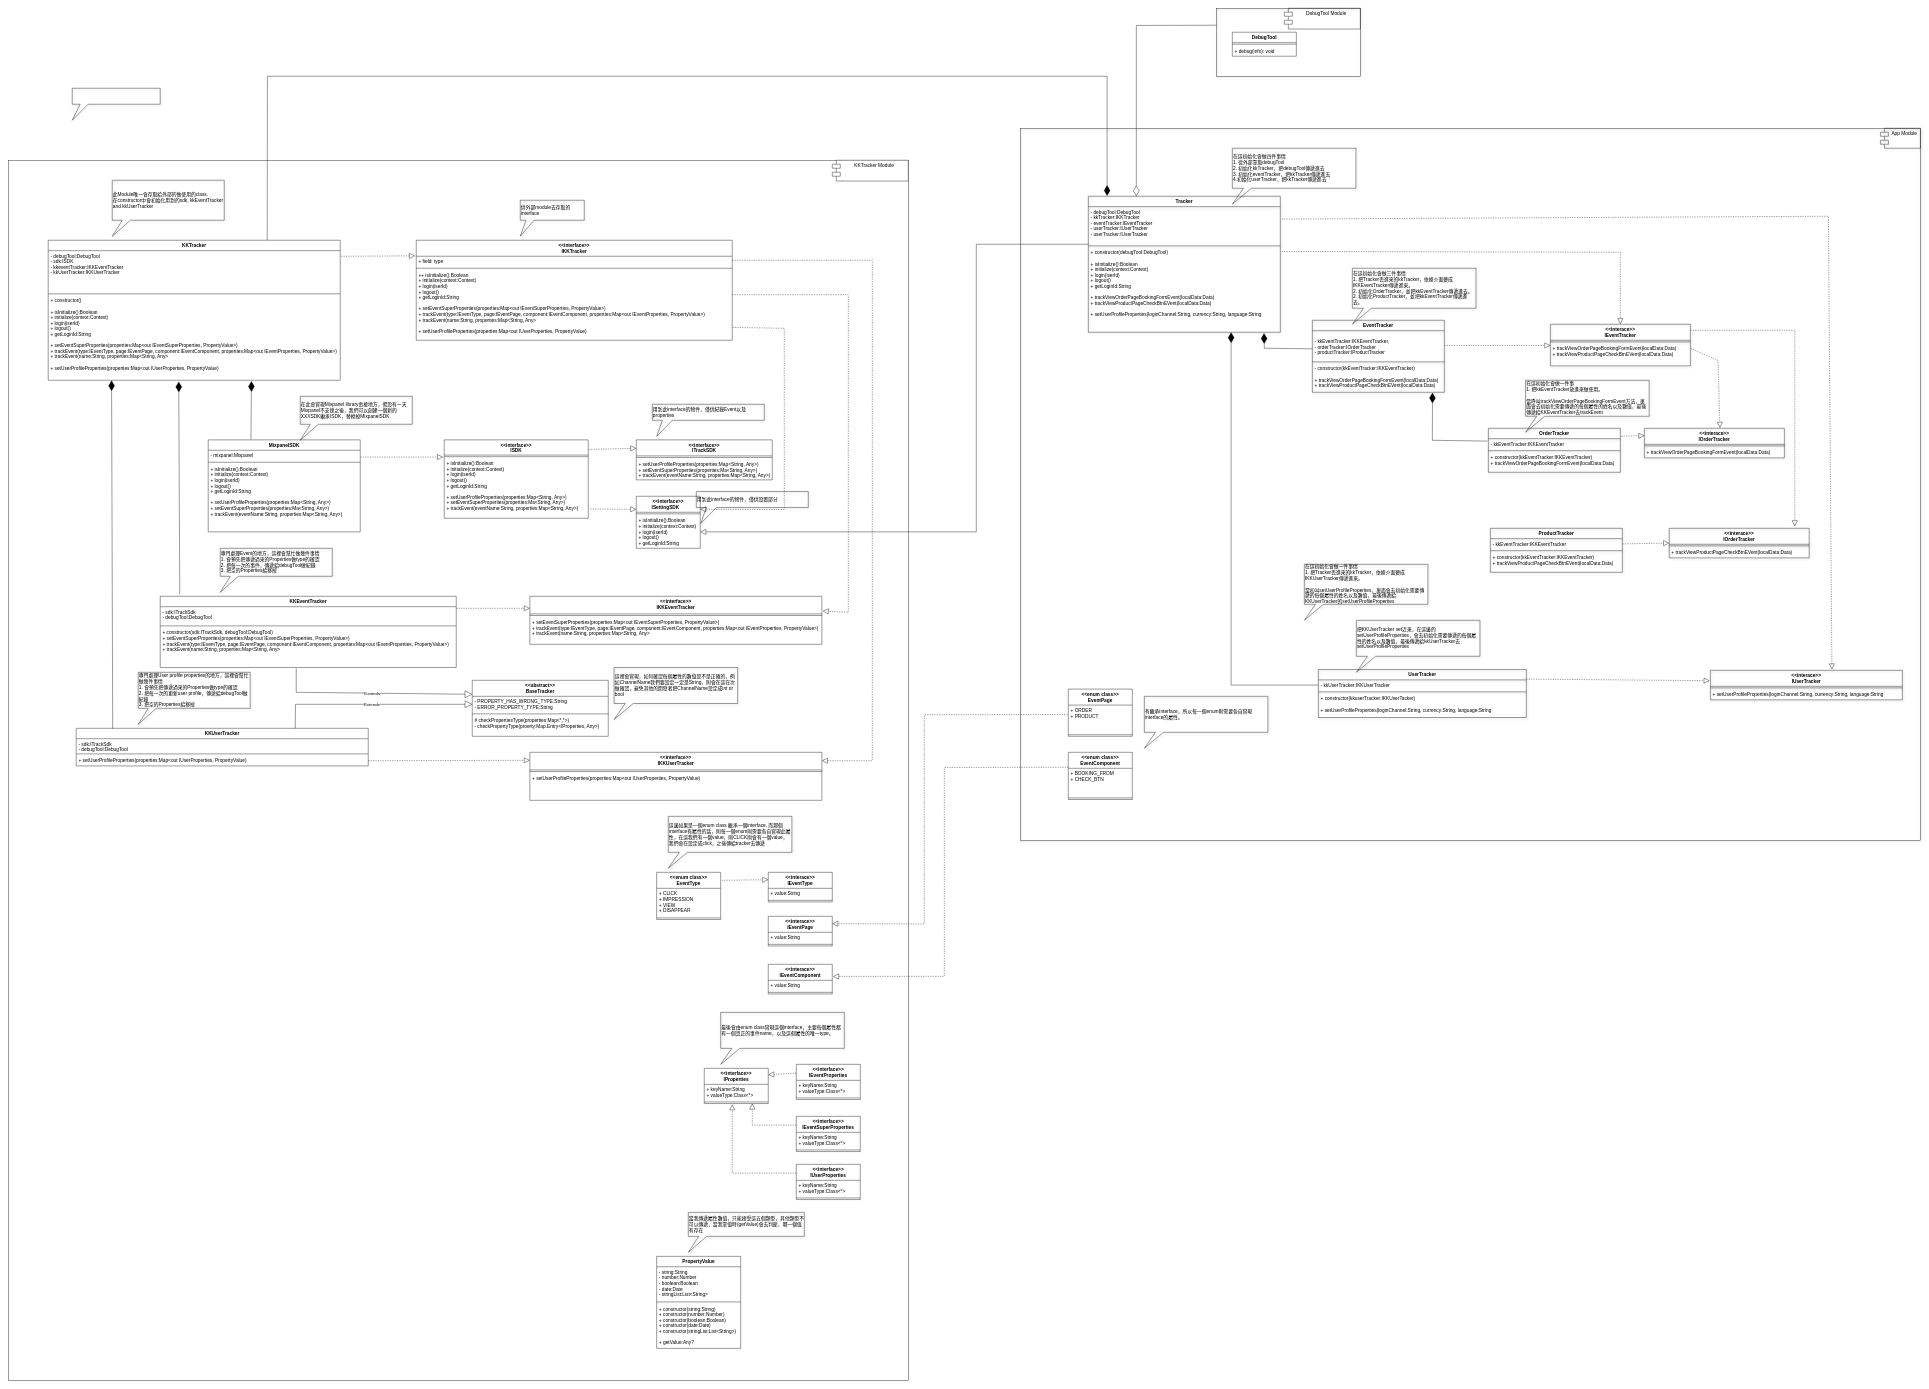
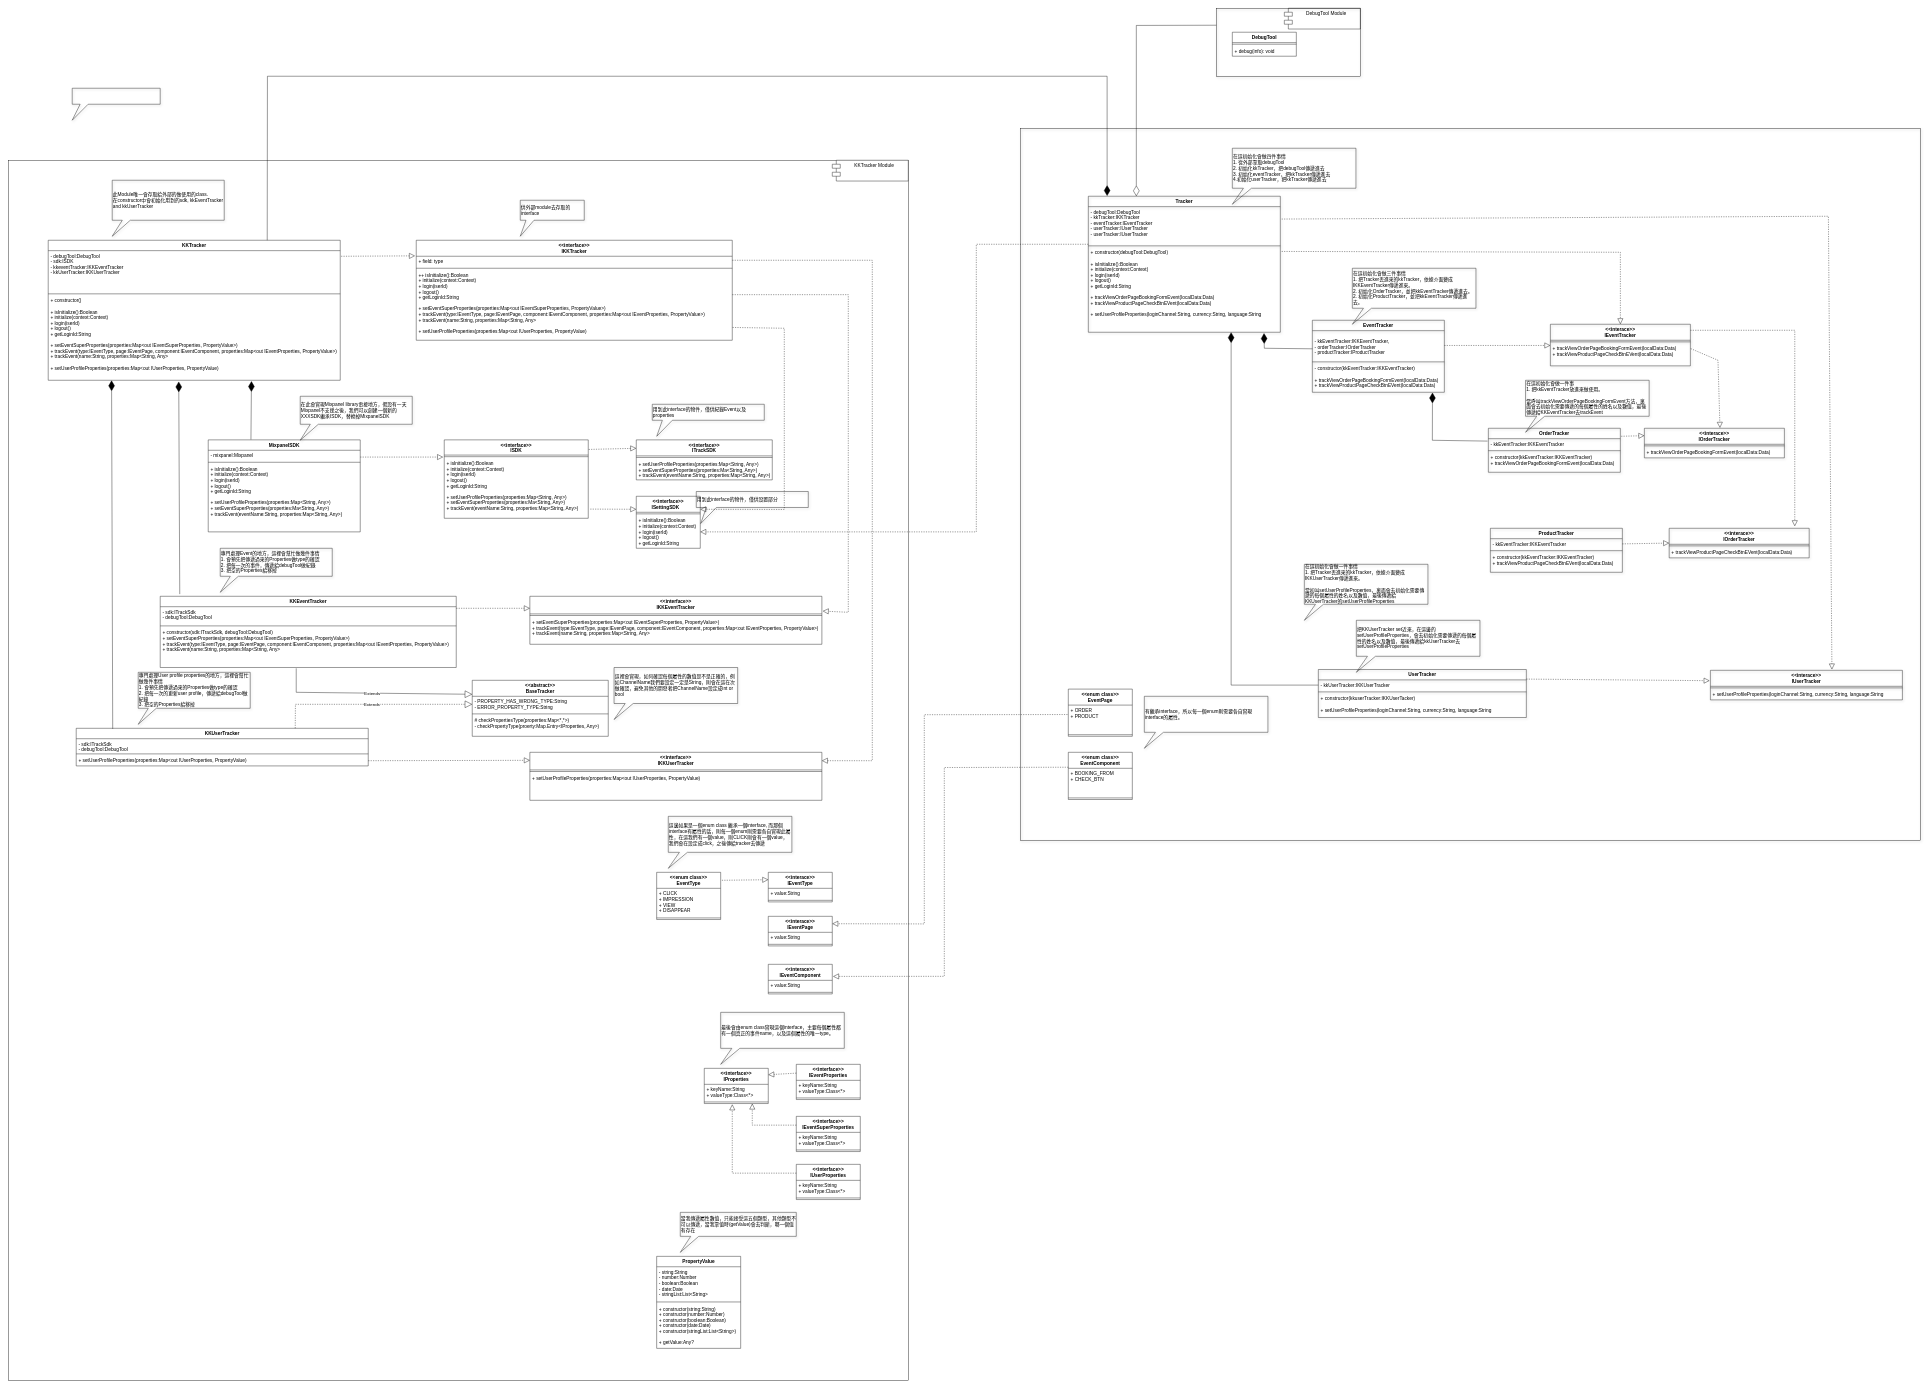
- <mxCell id="133" value="App Module" style="shape=module;align=left;spacingLeft=20;align=center;verticalAlign=top;shadow=1;fillColor=none;" vertex="1" parent="1"><mxGeometry x="4700" y="320" width="100" height="50" as="geometry" /></mxCell>
- <mxCell id="130" value="" style="endArrow=block;dashed=0;endFill=0;endSize=12;html=1;rounded=0;entryX=1;entryY=0.5;entryDx=0;entryDy=0;exitX=0;exitY=1;exitDx=0;exitDy=0;exitPerimeter=0;" edge="1" parent="1" source="92" target="12"><mxGeometry width="160" relative="1" as="geometry"><mxPoint x="2570" y="620" as="sourcePoint" /><mxPoint x="2390" y="1160" as="targetPoint" /><Array as="points"><mxPoint x="2440" y="610" /><mxPoint x="2440" y="1329" /></Array></mxGeometry></mxCell>
+ <mxCell id="130" value="" style="endArrow=block;dashed=1;endFill=0;endSize=12;html=1;rounded=0;entryX=1;entryY=0.5;entryDx=0;entryDy=0;exitX=0;exitY=1;exitDx=0;exitDy=0;exitPerimeter=0;" edge="1" parent="1" source="92" target="12"><mxGeometry width="160" relative="1" as="geometry"><mxPoint x="2570" y="620" as="sourcePoint" /><mxPoint x="2390" y="1160" as="targetPoint" /><Array as="points"><mxPoint x="2440" y="610" /><mxPoint x="2440" y="1329" /></Array></mxGeometry></mxCell>
- <mxCell id="42" value="Extends" style="endArrow=block;endSize=16;endFill=0;html=1;rounded=0;entryX=0;entryY=0.5;entryDx=0;entryDy=0;exitX=0.75;exitY=0;exitDx=0;exitDy=0;" edge="1" parent="1" source="33" target="39"><mxGeometry width="160" relative="1" as="geometry"><mxPoint x="2000" y="2079.01" as="sourcePoint" /><mxPoint x="2217.96" y="2100.99" as="targetPoint" /><Array as="points"><mxPoint x="738" y="1760" /></Array></mxGeometry></mxCell>
+ <mxCell id="42" value="Extends" style="endArrow=block;endSize=16;endFill=0;html=1;rounded=0;entryX=0;entryY=0.5;entryDx=0;entryDy=0;exitX=0.75;exitY=0;exitDx=0;exitDy=0;dashed=1;" edge="1" parent="1" source="33" target="39"><mxGeometry width="160" relative="1" as="geometry"><mxPoint x="2000" y="2079.01" as="sourcePoint" /><mxPoint x="2217.96" y="2100.99" as="targetPoint" /><Array as="points"><mxPoint x="738" y="1760" /></Array></mxGeometry></mxCell>
- <mxCell id="161" value="當我傳遞屬性數值，只能接受這五個類型，其他類型不可以傳遞，當我拿值時(getValue)會去判斷，哪一個值有存在" style="shape=callout;whiteSpace=wrap;html=1;perimeter=calloutPerimeter;shadow=1;fillColor=none;size=40;position=0.09;position2=0;align=left;" vertex="1" parent="1"><mxGeometry x="1720" y="3030" width="290" height="100" as="geometry" /></mxCell>
+ <mxCell id="161" value="當我傳遞屬性數值，只能接受這五個類型，其他類型不可以傳遞，當我拿值時(getValue)會去判斷，哪一個值有存在" style="shape=callout;whiteSpace=wrap;html=1;perimeter=calloutPerimeter;shadow=1;fillColor=none;size=40;position=0.09;position2=0;align=left;" vertex="1" parent="1"><mxGeometry x="1700" y="3030" width="290" height="100" as="geometry" /></mxCell>
